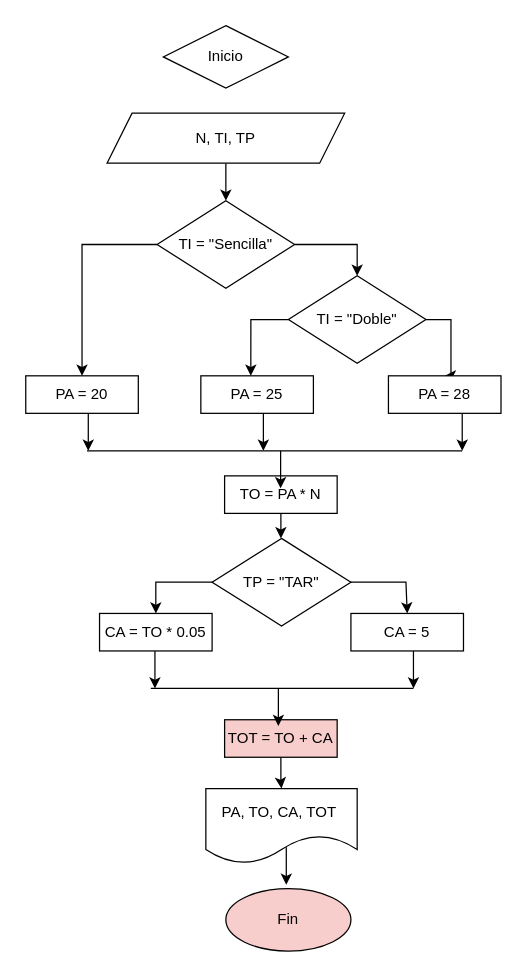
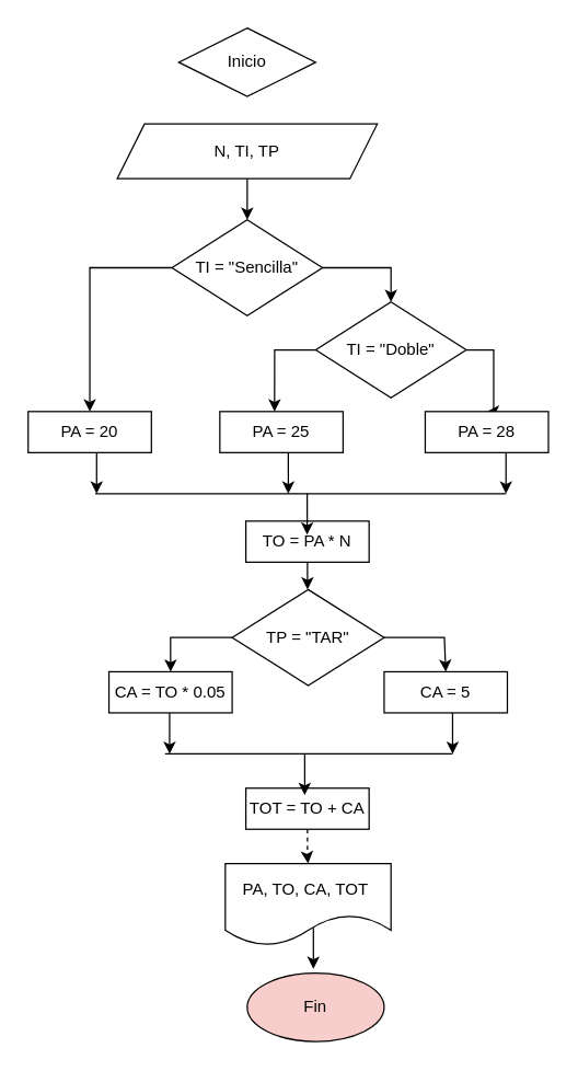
- <mxCell id="27" value="TOT = TO + CA" style="rounded=0;whiteSpace=wrap;html=1;fillColor=#f8cecc;" vertex="1" parent="1"><mxGeometry x="179" y="575" width="90" height="30" as="geometry" /></mxCell>
+ <mxCell id="27" value="TOT = TO + CA" style="rounded=0;whiteSpace=wrap;html=1;" vertex="1" parent="1"><mxGeometry x="179" y="575" width="90" height="30" as="geometry" /></mxCell>
- <mxCell id="26" value="" style="edgeStyle=orthogonalEdgeStyle;rounded=0;orthogonalLoop=1;jettySize=auto;html=1;" edge="1" parent="1" source="27" target="32"><mxGeometry relative="1" as="geometry" /></mxCell>
+ <mxCell id="26" value="" style="edgeStyle=orthogonalEdgeStyle;rounded=0;orthogonalLoop=1;jettySize=auto;html=1;dashed=1;" edge="1" parent="1" source="27" target="32"><mxGeometry relative="1" as="geometry" /></mxCell>
